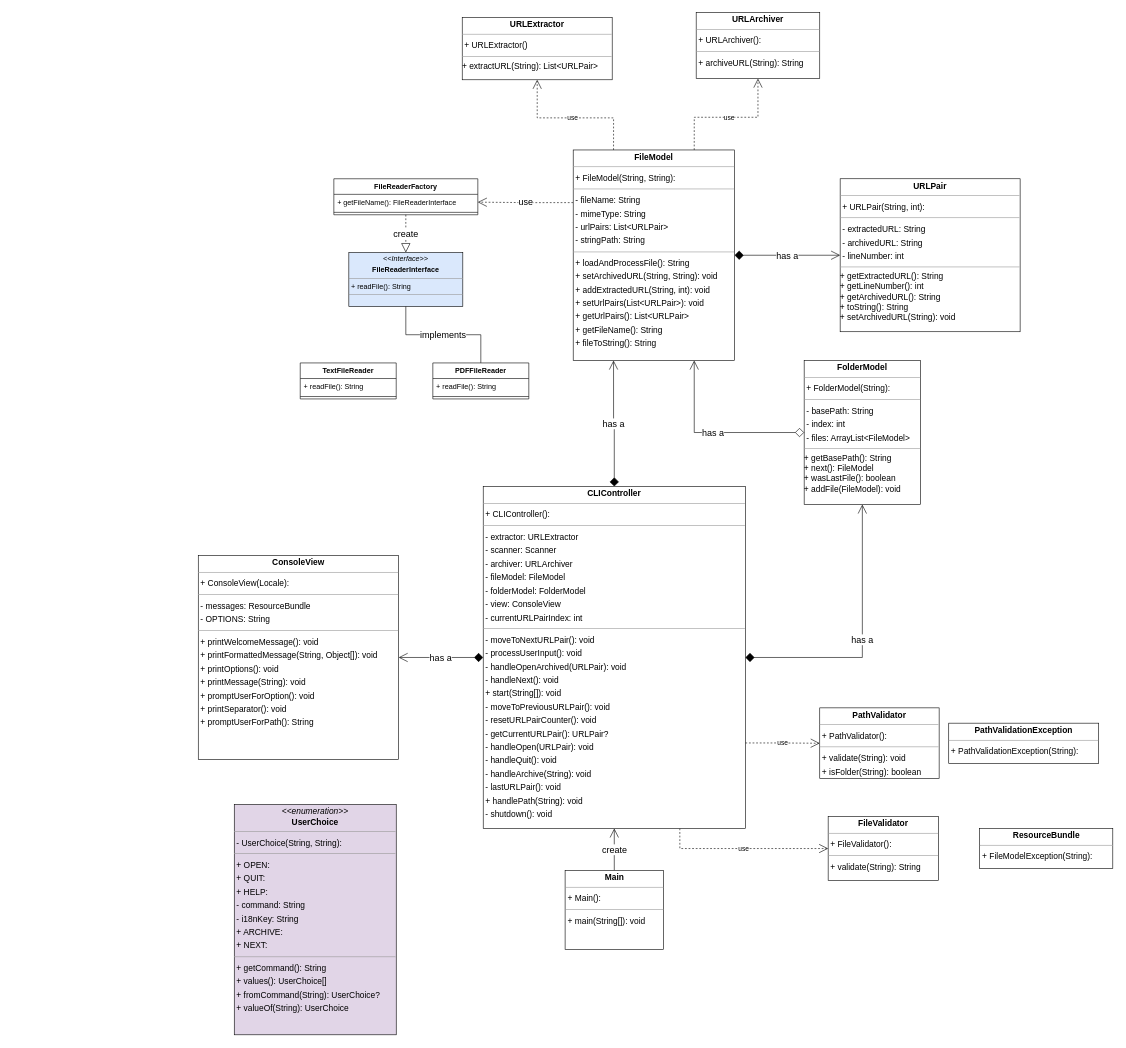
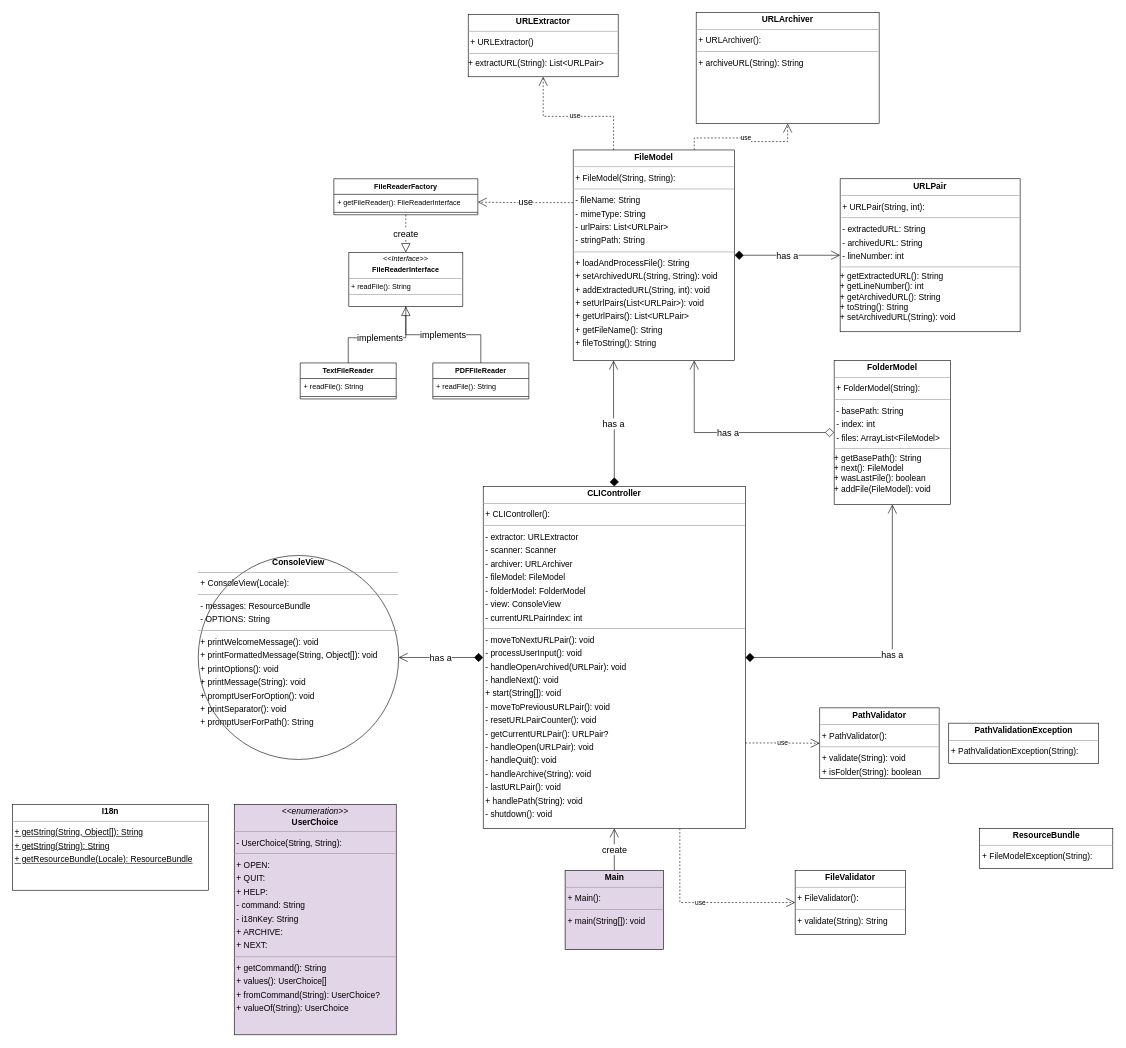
- <mxCell id="32" value="&lt;p style=&quot;margin:0px;margin-top:4px;text-align:center;&quot;&gt;&lt;b&gt;URLArchiver&lt;/b&gt;&lt;/p&gt;&lt;hr size=&quot;1&quot;/&gt;&lt;p style=&quot;margin:0 0 0 4px;line-height:1.6;&quot;&gt;+ URLArchiver(): &lt;/p&gt;&lt;hr size=&quot;1&quot;/&gt;&lt;p style=&quot;margin:0 0 0 4px;line-height:1.6;&quot;&gt;+ archiveURL(String): String&lt;/p&gt;" style="verticalAlign=top;align=left;overflow=fill;fontSize=14;fontFamily=Helvetica;html=1;rounded=0;shadow=0;comic=0;labelBackgroundColor=none;strokeWidth=1;" parent="1" vertex="1"><mxGeometry x="1160" y="20" width="206" height="110" as="geometry" /></mxCell>
+ <mxCell id="32" value="&lt;p style=&quot;margin:0px;margin-top:4px;text-align:center;&quot;&gt;&lt;b&gt;URLArchiver&lt;/b&gt;&lt;/p&gt;&lt;hr size=&quot;1&quot;/&gt;&lt;p style=&quot;margin:0 0 0 4px;line-height:1.6;&quot;&gt;+ URLArchiver(): &lt;/p&gt;&lt;hr size=&quot;1&quot;/&gt;&lt;p style=&quot;margin:0 0 0 4px;line-height:1.6;&quot;&gt;+ archiveURL(String): String&lt;/p&gt;" style="verticalAlign=top;align=left;overflow=fill;fontSize=14;fontFamily=Helvetica;html=1;rounded=0;shadow=0;comic=0;labelBackgroundColor=none;strokeWidth=1;" parent="1" vertex="1"><mxGeometry x="1160" y="20" width="305" height="185" as="geometry" /></mxCell>
- <mxCell id="31" value="&lt;p style=&quot;margin:0px;margin-top:4px;text-align:center;&quot;&gt;&lt;b&gt;URLExtractor&lt;/b&gt;&lt;/p&gt;&lt;hr size=&quot;1&quot;&gt;&lt;p style=&quot;margin:0 0 0 4px;line-height:1.6;&quot;&gt;+ URLExtractor() &lt;/p&gt;&lt;hr size=&quot;1&quot;&gt;+ extractURL(String): List&amp;lt;URLPair&amp;gt;" style="verticalAlign=top;align=left;overflow=fill;fontSize=14;fontFamily=Helvetica;html=1;rounded=0;shadow=0;comic=0;labelBackgroundColor=none;strokeWidth=1;" parent="1" vertex="1"><mxGeometry x="770" y="28" width="250" height="104" as="geometry" /></mxCell>
+ <mxCell id="31" value="&lt;p style=&quot;margin:0px;margin-top:4px;text-align:center;&quot;&gt;&lt;b&gt;URLExtractor&lt;/b&gt;&lt;/p&gt;&lt;hr size=&quot;1&quot;&gt;&lt;p style=&quot;margin:0 0 0 4px;line-height:1.6;&quot;&gt;+ URLExtractor() &lt;/p&gt;&lt;hr size=&quot;1&quot;&gt;+ extractURL(String): List&amp;lt;URLPair&amp;gt;" style="verticalAlign=top;align=left;overflow=fill;fontSize=14;fontFamily=Helvetica;html=1;rounded=0;shadow=0;comic=0;labelBackgroundColor=none;strokeWidth=1;" parent="1" vertex="1"><mxGeometry x="780" y="23" width="250" height="104" as="geometry" /></mxCell>
- <mxCell id="19" value="+ getFileName(): FileReaderInterface" style="text;strokeColor=none;fillColor=none;align=left;verticalAlign=top;spacingLeft=4;spacingRight=4;overflow=hidden;rotatable=0;points=[[0,0.5],[1,0.5]];portConstraint=eastwest;whiteSpace=wrap;html=1;" parent="18" vertex="1"><mxGeometry y="26" width="240" height="26" as="geometry" /></mxCell>
+ <mxCell id="19" value="+ getFileReader(): FileReaderInterface" style="text;strokeColor=none;fillColor=none;align=left;verticalAlign=top;spacingLeft=4;spacingRight=4;overflow=hidden;rotatable=0;points=[[0,0.5],[1,0.5]];portConstraint=eastwest;whiteSpace=wrap;html=1;" parent="18" vertex="1"><mxGeometry y="26" width="240" height="26" as="geometry" /></mxCell>
- <mxCell id="8" value="&lt;p style=&quot;margin:0px;margin-top:4px;text-align:center;&quot;&gt;&lt;i&gt;&amp;lt;&amp;lt;Interface&amp;gt;&amp;gt;&lt;/i&gt;&lt;/p&gt;&lt;p style=&quot;margin:0px;margin-top:4px;text-align:center;&quot;&gt;&lt;b&gt;FileReaderInterface&lt;/b&gt;&lt;br&gt;&lt;/p&gt;&lt;hr size=&quot;1&quot;&gt;&lt;p style=&quot;margin:0px;margin-left:4px;&quot;&gt;+ readFile(): String&lt;br&gt;&lt;/p&gt;&lt;hr size=&quot;1&quot;&gt;&lt;p style=&quot;margin:0px;margin-left:4px;&quot;&gt;&lt;br&gt;&lt;/p&gt;" style="verticalAlign=top;align=left;overflow=fill;fontSize=12;fontFamily=Helvetica;html=1;whiteSpace=wrap;fillColor=#dae8fc;" parent="1" vertex="1"><mxGeometry x="581" y="420" width="190" height="90" as="geometry" /></mxCell>
+ <mxCell id="8" value="&lt;p style=&quot;margin:0px;margin-top:4px;text-align:center;&quot;&gt;&lt;i&gt;&amp;lt;&amp;lt;Interface&amp;gt;&amp;gt;&lt;/i&gt;&lt;/p&gt;&lt;p style=&quot;margin:0px;margin-top:4px;text-align:center;&quot;&gt;&lt;b&gt;FileReaderInterface&lt;/b&gt;&lt;br&gt;&lt;/p&gt;&lt;hr size=&quot;1&quot;&gt;&lt;p style=&quot;margin:0px;margin-left:4px;&quot;&gt;+ readFile(): String&lt;br&gt;&lt;/p&gt;&lt;hr size=&quot;1&quot;&gt;&lt;p style=&quot;margin:0px;margin-left:4px;&quot;&gt;&lt;br&gt;&lt;/p&gt;" style="verticalAlign=top;align=left;overflow=fill;fontSize=12;fontFamily=Helvetica;html=1;whiteSpace=wrap;" parent="1" vertex="1"><mxGeometry x="581" y="420" width="190" height="90" as="geometry" /></mxCell>
+ <mxCell id="9" value="implements" style="edgeStyle=orthogonalEdgeStyle;rounded=0;orthogonalLoop=1;jettySize=auto;html=1;exitX=0.5;exitY=0;exitDx=0;exitDy=0;endArrow=block;endFill=0;endSize=13;startSize=13;fontSize=15;" parent="1" source="10" target="8" edge="1"><mxGeometry relative="1" as="geometry" /></mxCell>
- <mxCell id="21" value="&lt;p style=&quot;margin:0px;margin-top:4px;text-align:center;&quot;&gt;&lt;b&gt;FolderModel&lt;/b&gt;&lt;/p&gt;&lt;hr size=&quot;1&quot;&gt;&lt;p style=&quot;margin:0 0 0 4px;line-height:1.6;&quot;&gt;+ FolderModel(String): &lt;/p&gt;&lt;hr size=&quot;1&quot;&gt;&lt;p style=&quot;margin:0 0 0 4px;line-height:1.6;&quot;&gt;- basePath: String&lt;br&gt;- index: int&lt;br&gt;- files: ArrayList&amp;lt;FileModel&amp;gt;&lt;/p&gt;&lt;hr size=&quot;1&quot;&gt;+ getBasePath(): String&lt;br&gt;+ next(): FileModel&lt;br&gt;+ wasLastFile(): boolean&lt;br&gt;+ addFile(FileModel): void" style="verticalAlign=top;align=left;overflow=fill;fontSize=14;fontFamily=Helvetica;html=1;rounded=0;shadow=0;comic=0;labelBackgroundColor=none;strokeWidth=1;" parent="1" vertex="1"><mxGeometry x="1340" y="600" width="194" height="240" as="geometry" /></mxCell>
+ <mxCell id="21" value="&lt;p style=&quot;margin:0px;margin-top:4px;text-align:center;&quot;&gt;&lt;b&gt;FolderModel&lt;/b&gt;&lt;/p&gt;&lt;hr size=&quot;1&quot;&gt;&lt;p style=&quot;margin:0 0 0 4px;line-height:1.6;&quot;&gt;+ FolderModel(String): &lt;/p&gt;&lt;hr size=&quot;1&quot;&gt;&lt;p style=&quot;margin:0 0 0 4px;line-height:1.6;&quot;&gt;- basePath: String&lt;br&gt;- index: int&lt;br&gt;- files: ArrayList&amp;lt;FileModel&amp;gt;&lt;/p&gt;&lt;hr size=&quot;1&quot;&gt;+ getBasePath(): String&lt;br&gt;+ next(): FileModel&lt;br&gt;+ wasLastFile(): boolean&lt;br&gt;+ addFile(FileModel): void" style="verticalAlign=top;align=left;overflow=fill;fontSize=14;fontFamily=Helvetica;html=1;rounded=0;shadow=0;comic=0;labelBackgroundColor=none;strokeWidth=1;" parent="1" vertex="1"><mxGeometry x="1390" y="600" width="194" height="240" as="geometry" /></mxCell>
- <mxCell id="39" value="&lt;p style=&quot;margin:0px;margin-top:4px;text-align:center;&quot;&gt;&lt;b&gt;ConsoleView&lt;/b&gt;&lt;/p&gt;&lt;hr size=&quot;1&quot;/&gt;&lt;p style=&quot;margin:0 0 0 4px;line-height:1.6;&quot;&gt;+ ConsoleView(Locale): &lt;/p&gt;&lt;hr size=&quot;1&quot;/&gt;&lt;p style=&quot;margin:0 0 0 4px;line-height:1.6;&quot;&gt;- messages: ResourceBundle&lt;br/&gt;- OPTIONS: String&lt;/p&gt;&lt;hr size=&quot;1&quot;/&gt;&lt;p style=&quot;margin:0 0 0 4px;line-height:1.6;&quot;&gt;+ printWelcomeMessage(): void&lt;br/&gt;+ printFormattedMessage(String, Object[]): void&lt;br/&gt;+ printOptions(): void&lt;br/&gt;+ printMessage(String): void&lt;br/&gt;+ promptUserForOption(): void&lt;br/&gt;+ printSeparator(): void&lt;br/&gt;+ promptUserForPath(): String&lt;/p&gt;" style="verticalAlign=top;align=left;overflow=fill;fontSize=14;fontFamily=Helvetica;html=1;rounded=0;shadow=0;comic=0;labelBackgroundColor=none;strokeWidth=1;" parent="1" vertex="1"><mxGeometry x="330" y="925" width="334" height="340" as="geometry" /></mxCell>
+ <mxCell id="39" value="&lt;p style=&quot;margin:0px;margin-top:4px;text-align:center;&quot;&gt;&lt;b&gt;ConsoleView&lt;/b&gt;&lt;/p&gt;&lt;hr size=&quot;1&quot;/&gt;&lt;p style=&quot;margin:0 0 0 4px;line-height:1.6;&quot;&gt;+ ConsoleView(Locale): &lt;/p&gt;&lt;hr size=&quot;1&quot;/&gt;&lt;p style=&quot;margin:0 0 0 4px;line-height:1.6;&quot;&gt;- messages: ResourceBundle&lt;br/&gt;- OPTIONS: String&lt;/p&gt;&lt;hr size=&quot;1&quot;/&gt;&lt;p style=&quot;margin:0 0 0 4px;line-height:1.6;&quot;&gt;+ printWelcomeMessage(): void&lt;br/&gt;+ printFormattedMessage(String, Object[]): void&lt;br/&gt;+ printOptions(): void&lt;br/&gt;+ printMessage(String): void&lt;br/&gt;+ promptUserForOption(): void&lt;br/&gt;+ printSeparator(): void&lt;br/&gt;+ promptUserForPath(): String&lt;/p&gt;" style="ellipse;verticalAlign=top;align=left;overflow=fill;fontSize=14;fontFamily=Helvetica;html=1;shadow=0;comic=0;labelBackgroundColor=none;strokeWidth=1;" parent="1" vertex="1"><mxGeometry x="330" y="925" width="334" height="340" as="geometry" /></mxCell>
+ <mxCell id="34" value="&lt;p style=&quot;margin:0px;margin-top:4px;text-align:center;&quot;&gt;&lt;b&gt;I18n&lt;/b&gt;&lt;/p&gt;&lt;hr size=&quot;1&quot;&gt;&lt;p style=&quot;margin:0 0 0 4px;line-height:1.6;&quot;&gt;&lt;u&gt;+ getString(String, Object[]): String&lt;br&gt;+ getString(String): String&lt;br&gt;+ getResourceBundle(Locale): ResourceBundle&lt;/u&gt;&lt;/p&gt;" style="verticalAlign=top;align=left;overflow=fill;fontSize=14;fontFamily=Helvetica;html=1;rounded=0;shadow=0;comic=0;labelBackgroundColor=none;strokeWidth=1;" parent="1" vertex="1"><mxGeometry x="20" y="1340" width="327" height="143" as="geometry" /></mxCell>
- <mxCell id="35" value="&lt;p style=&quot;margin:0px;margin-top:4px;text-align:center;&quot;&gt;&lt;b&gt;FileValidator&lt;/b&gt;&lt;/p&gt;&lt;hr size=&quot;1&quot;/&gt;&lt;p style=&quot;margin:0 0 0 4px;line-height:1.6;&quot;&gt;+ FileValidator(): &lt;/p&gt;&lt;hr size=&quot;1&quot;/&gt;&lt;p style=&quot;margin:0 0 0 4px;line-height:1.6;&quot;&gt;+ validate(String): String&lt;/p&gt;" style="verticalAlign=top;align=left;overflow=fill;fontSize=14;fontFamily=Helvetica;html=1;rounded=0;shadow=0;comic=0;labelBackgroundColor=none;strokeWidth=1;" parent="1" vertex="1"><mxGeometry x="1380" y="1360" width="184" height="107" as="geometry" /></mxCell>
+ <mxCell id="35" value="&lt;p style=&quot;margin:0px;margin-top:4px;text-align:center;&quot;&gt;&lt;b&gt;FileValidator&lt;/b&gt;&lt;/p&gt;&lt;hr size=&quot;1&quot;/&gt;&lt;p style=&quot;margin:0 0 0 4px;line-height:1.6;&quot;&gt;+ FileValidator(): &lt;/p&gt;&lt;hr size=&quot;1&quot;/&gt;&lt;p style=&quot;margin:0 0 0 4px;line-height:1.6;&quot;&gt;+ validate(String): String&lt;/p&gt;" style="verticalAlign=top;align=left;overflow=fill;fontSize=14;fontFamily=Helvetica;html=1;rounded=0;shadow=0;comic=0;labelBackgroundColor=none;strokeWidth=1;" parent="1" vertex="1"><mxGeometry x="1325" y="1450" width="184" height="107" as="geometry" /></mxCell>
- <mxCell id="30" value="&lt;p style=&quot;margin:0px;margin-top:4px;text-align:center;&quot;&gt;&lt;b&gt;Main&lt;/b&gt;&lt;/p&gt;&lt;hr size=&quot;1&quot;/&gt;&lt;p style=&quot;margin:0 0 0 4px;line-height:1.6;&quot;&gt;+ Main(): &lt;/p&gt;&lt;hr size=&quot;1&quot;/&gt;&lt;p style=&quot;margin:0 0 0 4px;line-height:1.6;&quot;&gt;+ main(String[]): void&lt;/p&gt;" style="verticalAlign=top;align=left;overflow=fill;fontSize=14;fontFamily=Helvetica;html=1;rounded=0;shadow=0;comic=0;labelBackgroundColor=none;strokeWidth=1;" parent="1" vertex="1"><mxGeometry x="941.5" y="1450" width="164" height="132" as="geometry" /></mxCell>
+ <mxCell id="30" value="&lt;p style=&quot;margin:0px;margin-top:4px;text-align:center;&quot;&gt;&lt;b&gt;Main&lt;/b&gt;&lt;/p&gt;&lt;hr size=&quot;1&quot;/&gt;&lt;p style=&quot;margin:0 0 0 4px;line-height:1.6;&quot;&gt;+ Main(): &lt;/p&gt;&lt;hr size=&quot;1&quot;/&gt;&lt;p style=&quot;margin:0 0 0 4px;line-height:1.6;&quot;&gt;+ main(String[]): void&lt;/p&gt;" style="verticalAlign=top;align=left;overflow=fill;fontSize=14;fontFamily=Helvetica;html=1;rounded=0;shadow=0;comic=0;labelBackgroundColor=none;strokeWidth=1;fillColor=#e1d5e7;" parent="1" vertex="1"><mxGeometry x="941.5" y="1450" width="164" height="132" as="geometry" /></mxCell>
